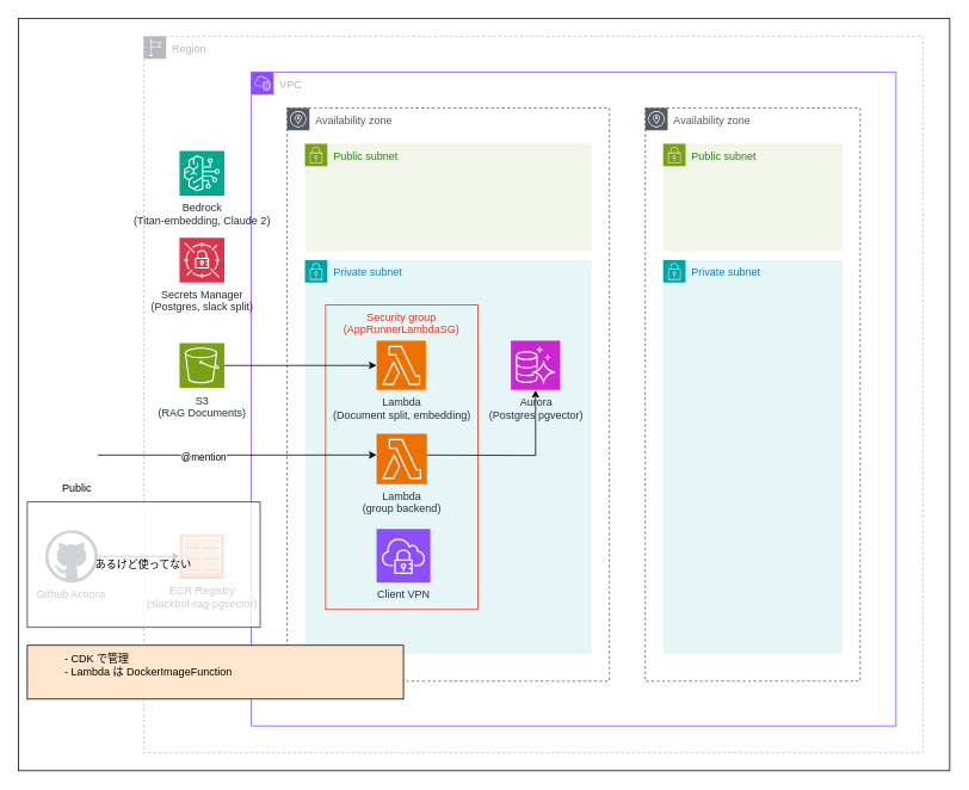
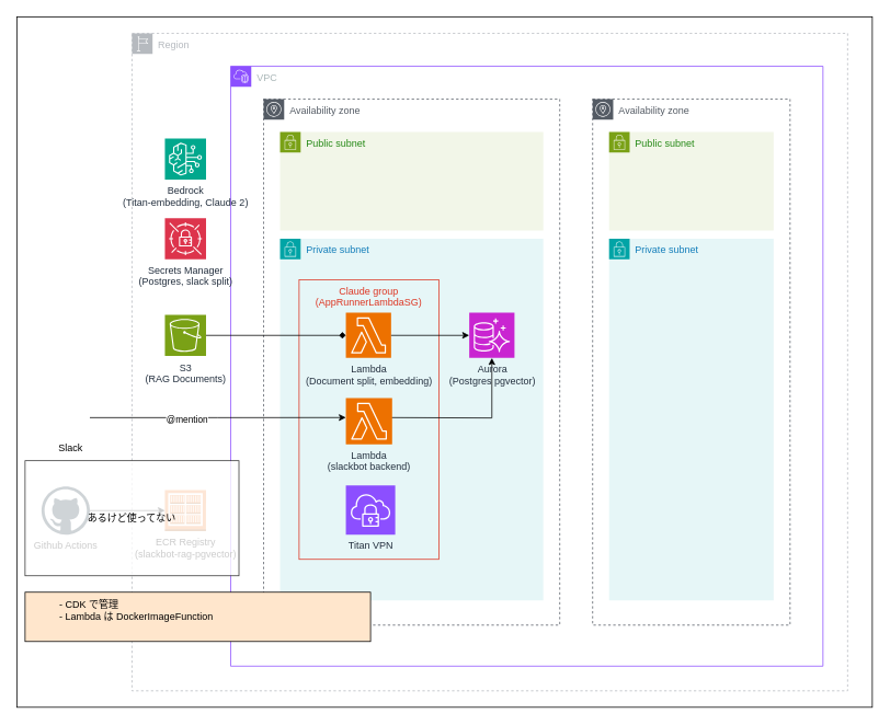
- <mxCell id="16" value="Security group&lt;br&gt;(AppRunnerLambdaSG)" style="fillColor=none;strokeColor=#DD3522;verticalAlign=top;fontStyle=0;fontColor=#DD3522;whiteSpace=wrap;html=1;" parent="15" vertex="1"><mxGeometry x="363.13" y="340" width="170" height="340" as="geometry" /></mxCell>
+ <mxCell id="16" value="Claude group&lt;br&gt;(AppRunnerLambdaSG)" style="fillColor=none;strokeColor=#DD3522;verticalAlign=top;fontStyle=0;fontColor=#DD3522;whiteSpace=wrap;html=1;" parent="15" vertex="1"><mxGeometry x="363.13" y="340" width="170" height="340" as="geometry" /></mxCell>
- <mxCell id="17" style="edgeStyle=orthogonalEdgeStyle;rounded=0;orthogonalLoop=1;jettySize=auto;html=1;" parent="15" source="18" target="22" edge="1"><mxGeometry relative="1" as="geometry" /></mxCell>
+ <mxCell id="17" style="edgeStyle=orthogonalEdgeStyle;rounded=0;orthogonalLoop=1;jettySize=auto;html=1;endArrow=diamond;" parent="15" source="18" target="22" edge="1"><mxGeometry relative="1" as="geometry" /></mxCell>
+ <mxCell id="23" style="edgeStyle=orthogonalEdgeStyle;rounded=0;orthogonalLoop=1;jettySize=auto;html=1;entryX=0;entryY=0.5;entryDx=0;entryDy=0;entryPerimeter=0;" parent="15" source="22" target="21" edge="1"><mxGeometry relative="1" as="geometry" /></mxCell>
- <mxCell id="24" value="Public" style="shape=image;html=1;verticalAlign=top;verticalLabelPosition=bottom;labelBackgroundColor=#ffffff;imageAspect=0;aspect=fixed;image=https://cdn2.iconfinder.com/data/icons/social-media-2285/512/1_Slack_colored_svg-128.png" parent="15" vertex="1"><mxGeometry x="61.25" y="483.75" width="47.5" height="47.5" as="geometry" /></mxCell>
+ <mxCell id="24" value="Slack" style="shape=image;html=1;verticalAlign=top;verticalLabelPosition=bottom;labelBackgroundColor=#ffffff;imageAspect=0;aspect=fixed;image=https://cdn2.iconfinder.com/data/icons/social-media-2285/512/1_Slack_colored_svg-128.png" parent="15" vertex="1"><mxGeometry x="61.25" y="483.75" width="47.5" height="47.5" as="geometry" /></mxCell>
- <mxCell id="32" value="Lambda&lt;br&gt;(group backend)" style="sketch=0;points=[[0,0,0],[0.25,0,0],[0.5,0,0],[0.75,0,0],[1,0,0],[0,1,0],[0.25,1,0],[0.5,1,0],[0.75,1,0],[1,1,0],[0,0.25,0],[0,0.5,0],[0,0.75,0],[1,0.25,0],[1,0.5,0],[1,0.75,0]];outlineConnect=0;fontColor=#232F3E;fillColor=#ED7100;strokeColor=#ffffff;dashed=0;verticalLabelPosition=bottom;verticalAlign=top;align=center;html=1;fontSize=12;fontStyle=0;aspect=fixed;shape=mxgraph.aws4.resourceIcon;resIcon=mxgraph.aws4.lambda;" vertex="1" parent="15"><mxGeometry x="420" y="483.75" width="56.25" height="56.25" as="geometry" /></mxCell>
+ <mxCell id="32" value="Lambda&lt;br&gt;(slackbot backend)" style="sketch=0;points=[[0,0,0],[0.25,0,0],[0.5,0,0],[0.75,0,0],[1,0,0],[0,1,0],[0.25,1,0],[0.5,1,0],[0.75,1,0],[1,1,0],[0,0.25,0],[0,0.5,0],[0,0.75,0],[1,0.25,0],[1,0.5,0],[1,0.75,0]];outlineConnect=0;fontColor=#232F3E;fillColor=#ED7100;strokeColor=#ffffff;dashed=0;verticalLabelPosition=bottom;verticalAlign=top;align=center;html=1;fontSize=12;fontStyle=0;aspect=fixed;shape=mxgraph.aws4.resourceIcon;resIcon=mxgraph.aws4.lambda;" vertex="1" parent="15"><mxGeometry x="420" y="483.75" width="56.25" height="56.25" as="geometry" /></mxCell>
- <mxCell id="31" value="Client VPN" style="sketch=0;points=[[0,0,0],[0.25,0,0],[0.5,0,0],[0.75,0,0],[1,0,0],[0,1,0],[0.25,1,0],[0.5,1,0],[0.75,1,0],[1,1,0],[0,0.25,0],[0,0.5,0],[0,0.75,0],[1,0.25,0],[1,0.5,0],[1,0.75,0]];outlineConnect=0;fontColor=#232F3E;fillColor=#8C4FFF;strokeColor=#ffffff;dashed=0;verticalLabelPosition=bottom;verticalAlign=top;align=center;html=1;fontSize=12;fontStyle=0;aspect=fixed;shape=mxgraph.aws4.resourceIcon;resIcon=mxgraph.aws4.client_vpn;" vertex="1" parent="15"><mxGeometry x="420" y="590" width="60" height="60" as="geometry" /></mxCell>
+ <mxCell id="31" value="Titan VPN" style="sketch=0;points=[[0,0,0],[0.25,0,0],[0.5,0,0],[0.75,0,0],[1,0,0],[0,1,0],[0.25,1,0],[0.5,1,0],[0.75,1,0],[1,1,0],[0,0.25,0],[0,0.5,0],[0,0.75,0],[1,0.25,0],[1,0.5,0],[1,0.75,0]];outlineConnect=0;fontColor=#232F3E;fillColor=#8C4FFF;strokeColor=#ffffff;dashed=0;verticalLabelPosition=bottom;verticalAlign=top;align=center;html=1;fontSize=12;fontStyle=0;aspect=fixed;shape=mxgraph.aws4.resourceIcon;resIcon=mxgraph.aws4.client_vpn;" vertex="1" parent="15"><mxGeometry x="420" y="590" width="60" height="60" as="geometry" /></mxCell>
